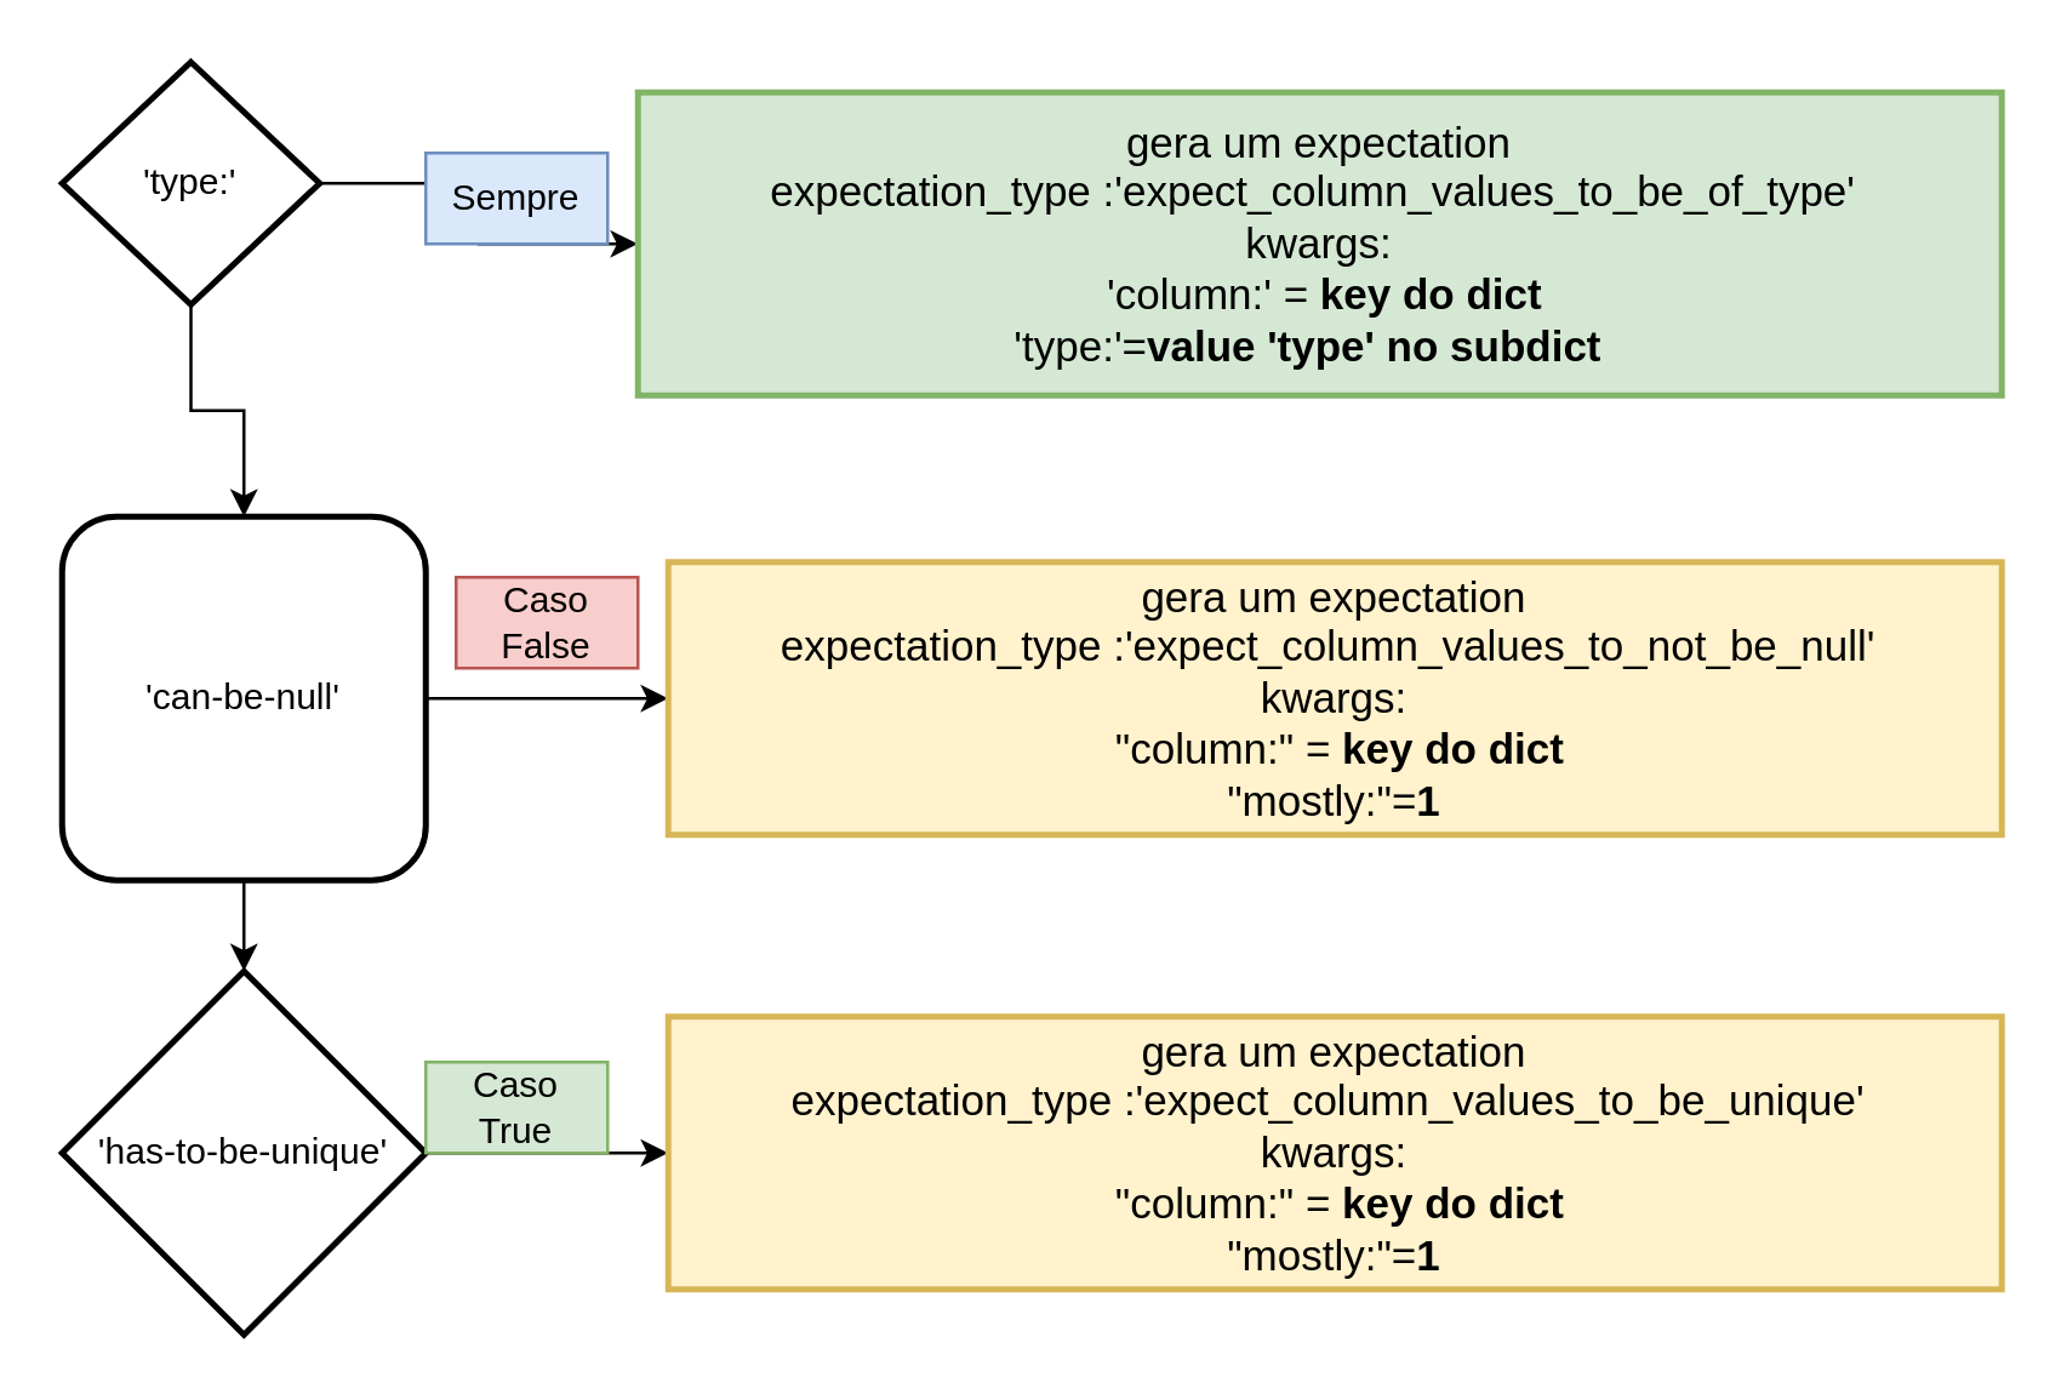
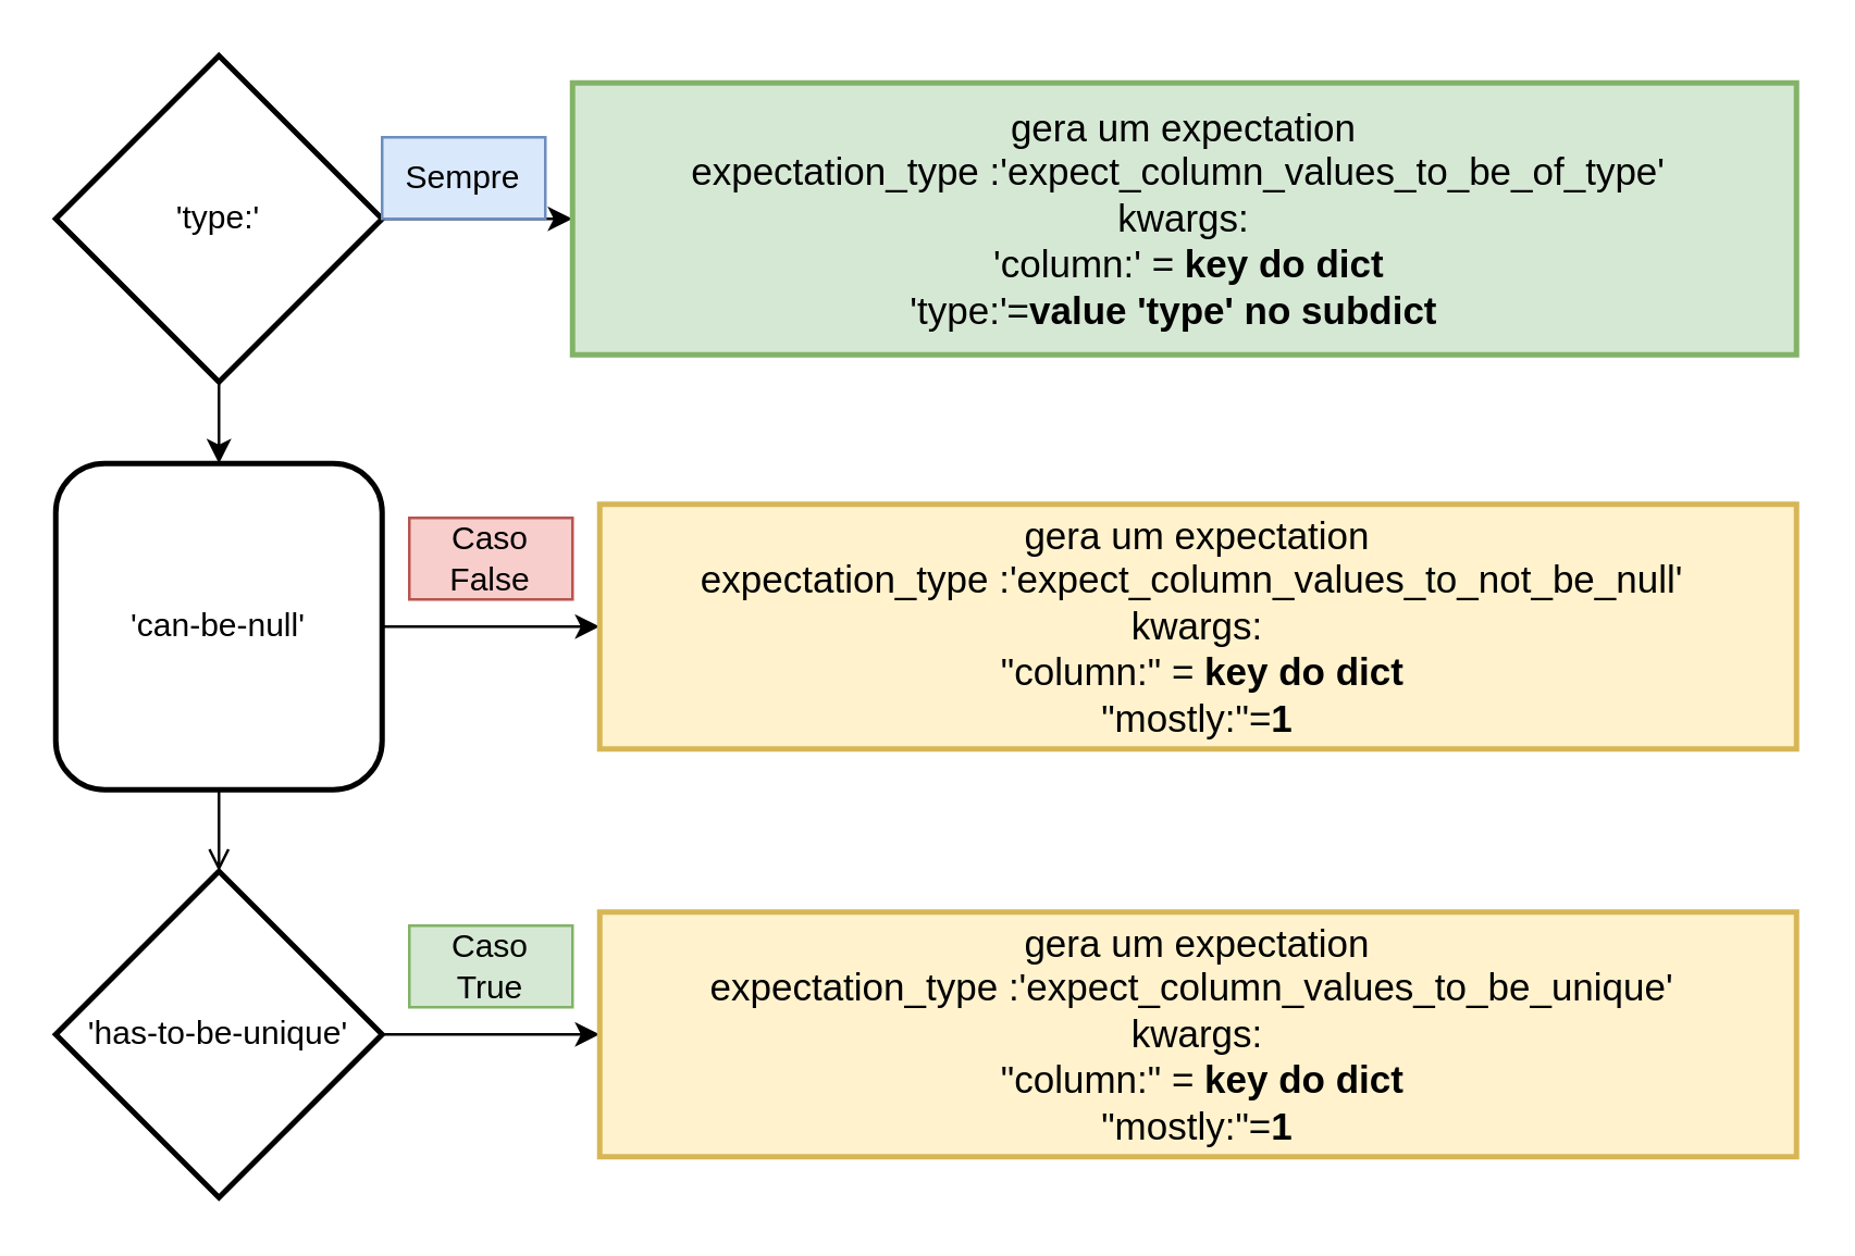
- <mxCell id="4" value="'type:'" style="rhombus;whiteSpace=wrap;html=1;strokeWidth=2;" vertex="1" parent="1"><mxGeometry x="20" y="20" width="85" height="80" as="geometry" /></mxCell>
+ <mxCell id="4" value="'type:'" style="rhombus;whiteSpace=wrap;html=1;strokeWidth=2;" vertex="1" parent="1"><mxGeometry x="20" y="20" width="120" height="120" as="geometry" /></mxCell>
- <mxCell id="7" value="" style="edgeStyle=orthogonalEdgeStyle;rounded=0;orthogonalLoop=1;jettySize=auto;html=1;" edge="1" parent="1" source="9" target="11"><mxGeometry relative="1" as="geometry" /></mxCell>
+ <mxCell id="7" value="" style="edgeStyle=orthogonalEdgeStyle;rounded=0;orthogonalLoop=1;jettySize=auto;html=1;endArrow=open;" edge="1" parent="1" source="9" target="11"><mxGeometry relative="1" as="geometry" /></mxCell>
- <mxCell id="15" value="Caso&lt;br&gt;True" style="text;html=1;strokeColor=#82b366;fillColor=#d5e8d4;align=center;verticalAlign=middle;whiteSpace=wrap;rounded=0;" vertex="1" parent="1"><mxGeometry x="140" y="350" width="60" height="30" as="geometry" /></mxCell>
+ <mxCell id="15" value="Caso&lt;br&gt;True" style="text;html=1;strokeColor=#82b366;fillColor=#d5e8d4;align=center;verticalAlign=middle;whiteSpace=wrap;rounded=0;" vertex="1" parent="1"><mxGeometry x="150" y="340" width="60" height="30" as="geometry" /></mxCell>
